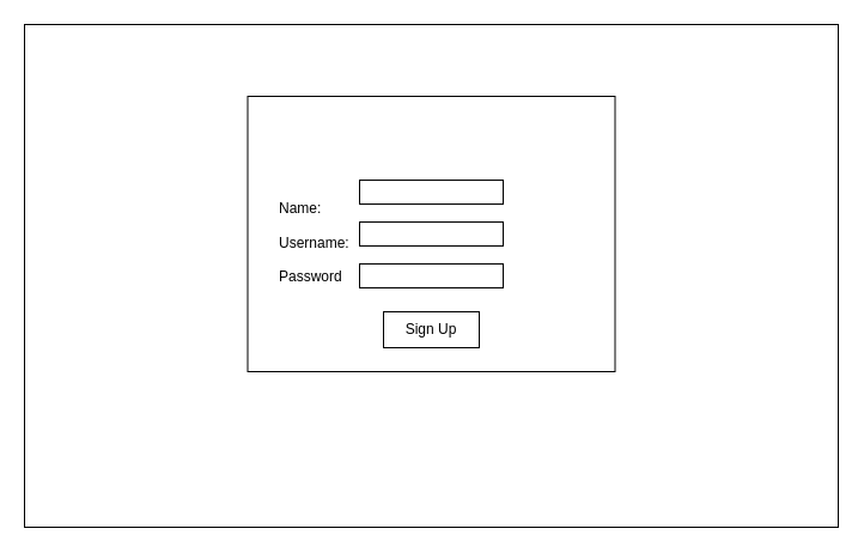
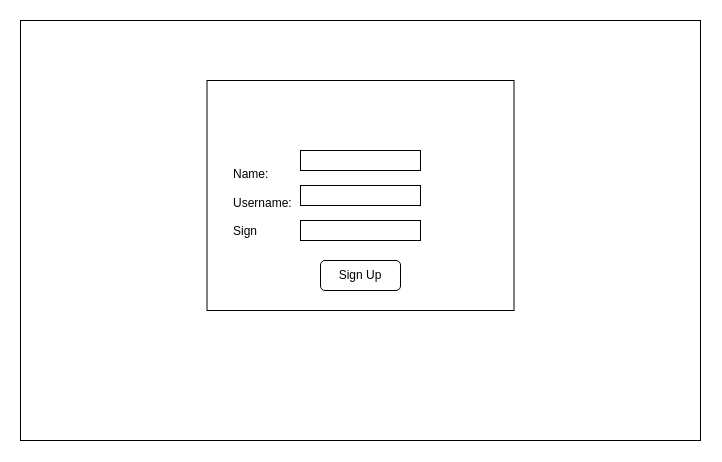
- <mxCell id="3" value="&lt;div style=&quot;&quot;&gt;&lt;span style=&quot;background-color: initial;&quot;&gt;&lt;br&gt;&lt;/span&gt;&lt;/div&gt;&lt;div style=&quot;&quot;&gt;&lt;span style=&quot;background-color: initial;&quot;&gt;Name:&lt;/span&gt;&lt;/div&gt;&lt;div style=&quot;&quot;&gt;&lt;span style=&quot;background-color: initial;&quot;&gt;&amp;nbsp;&lt;/span&gt;&lt;/div&gt;&lt;div style=&quot;&quot;&gt;&lt;span style=&quot;background-color: initial;&quot;&gt;Username:&lt;/span&gt;&lt;/div&gt;&lt;div style=&quot;&quot;&gt;&lt;span style=&quot;background-color: initial;&quot;&gt;&lt;br&gt;&lt;/span&gt;&lt;/div&gt;&lt;div style=&quot;&quot;&gt;&lt;span style=&quot;background-color: initial;&quot;&gt;Password&lt;/span&gt;&lt;/div&gt;" style="rounded=0;whiteSpace=wrap;html=1;align=left;spacingLeft=24;" parent="1" vertex="1"><mxGeometry x="206.5" y="80" width="307" height="230" as="geometry" /></mxCell>
+ <mxCell id="3" value="&lt;div style=&quot;&quot;&gt;&lt;span style=&quot;background-color: initial;&quot;&gt;&lt;br&gt;&lt;/span&gt;&lt;/div&gt;&lt;div style=&quot;&quot;&gt;&lt;span style=&quot;background-color: initial;&quot;&gt;Name:&lt;/span&gt;&lt;/div&gt;&lt;div style=&quot;&quot;&gt;&lt;span style=&quot;background-color: initial;&quot;&gt;&amp;nbsp;&lt;/span&gt;&lt;/div&gt;&lt;div style=&quot;&quot;&gt;&lt;span style=&quot;background-color: initial;&quot;&gt;Username:&lt;/span&gt;&lt;/div&gt;&lt;div style=&quot;&quot;&gt;&lt;span style=&quot;background-color: initial;&quot;&gt;&lt;br&gt;&lt;/span&gt;&lt;/div&gt;&lt;div style=&quot;&quot;&gt;&lt;span style=&quot;background-color: initial;&quot;&gt;Sign&lt;/span&gt;&lt;/div&gt;" style="rounded=0;whiteSpace=wrap;html=1;align=left;spacingLeft=24;" parent="1" vertex="1"><mxGeometry x="206.5" y="80" width="307" height="230" as="geometry" /></mxCell>
- <mxCell id="7" value="Sign Up" style="rounded=0;whiteSpace=wrap;html=1;" parent="1" vertex="1"><mxGeometry x="320" y="260" width="80" height="30" as="geometry" /></mxCell>
+ <mxCell id="7" value="Sign Up" style="whiteSpace=wrap;html=1;rounded=1;" parent="1" vertex="1"><mxGeometry x="320" y="260" width="80" height="30" as="geometry" /></mxCell>
